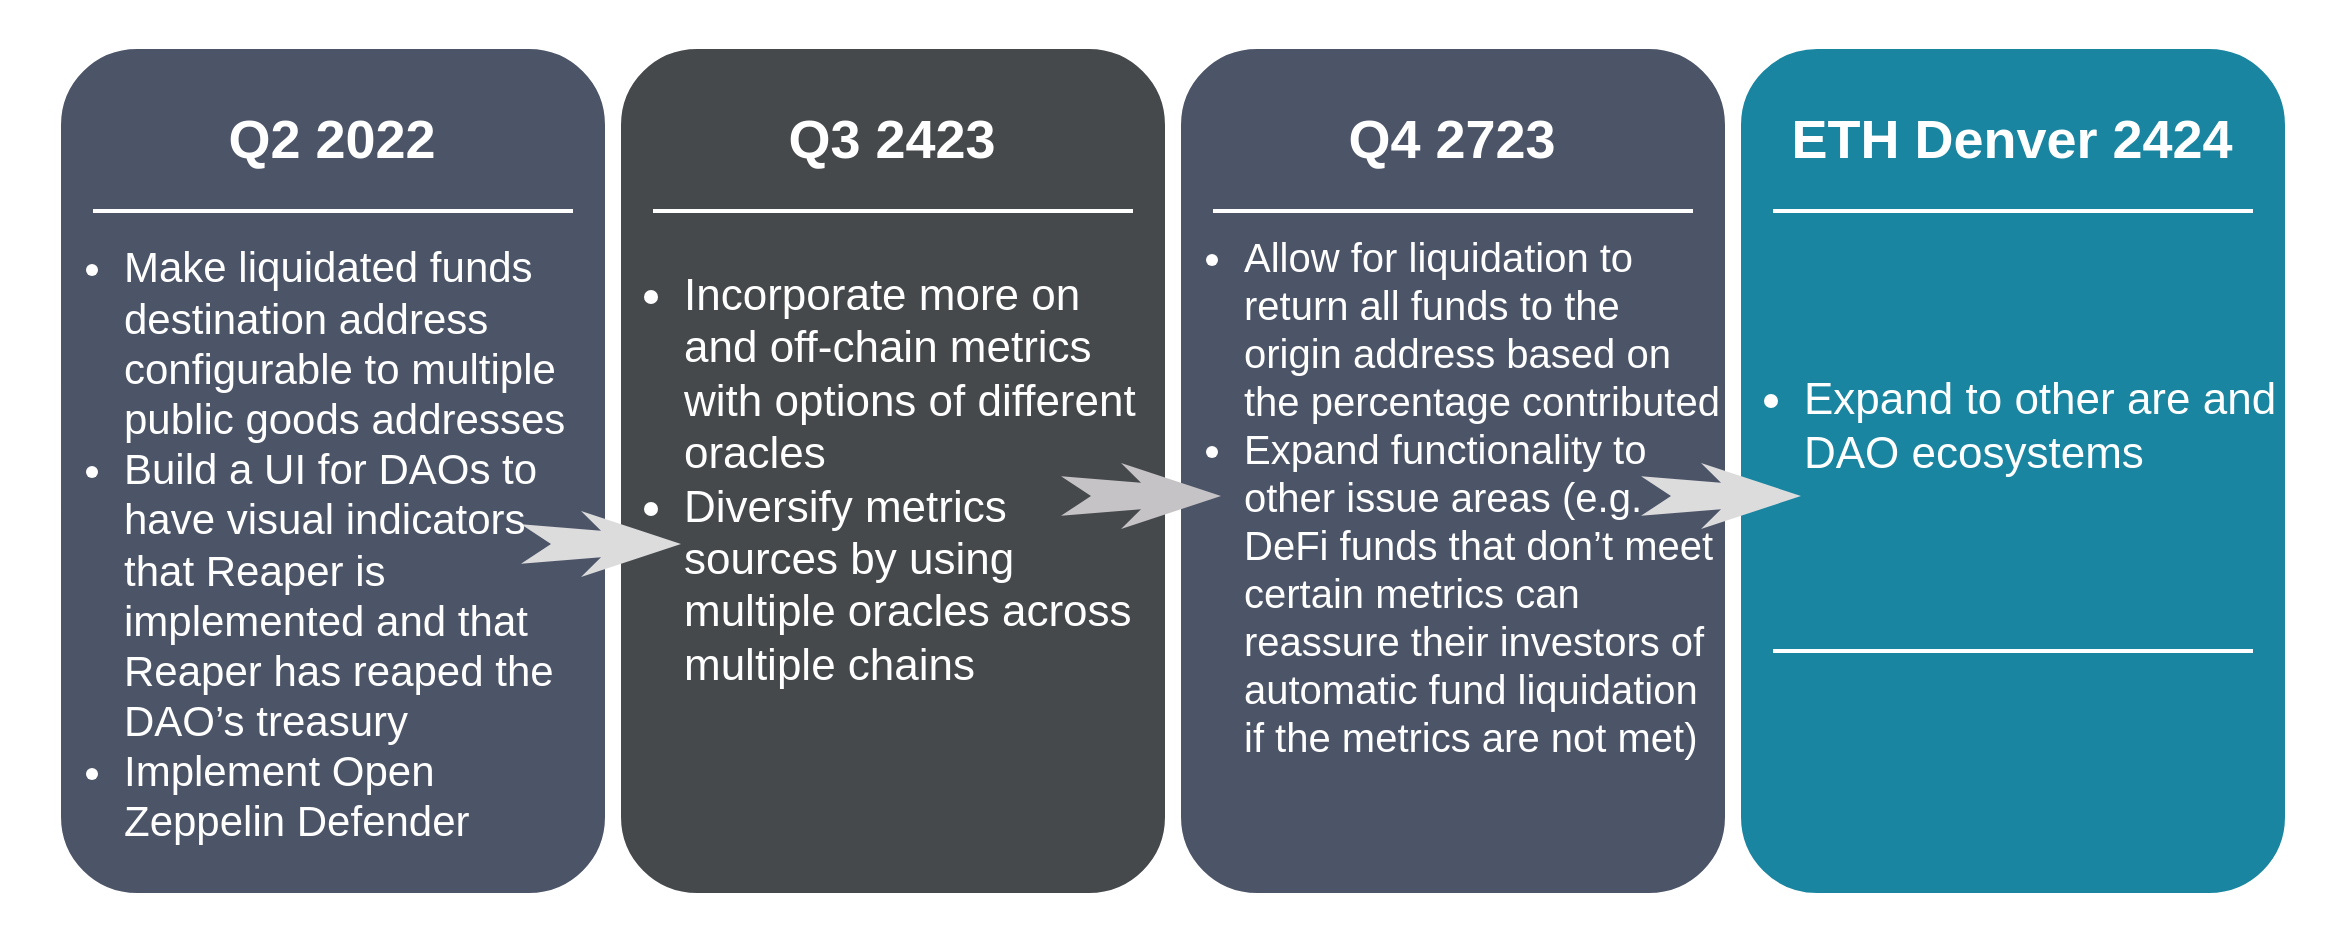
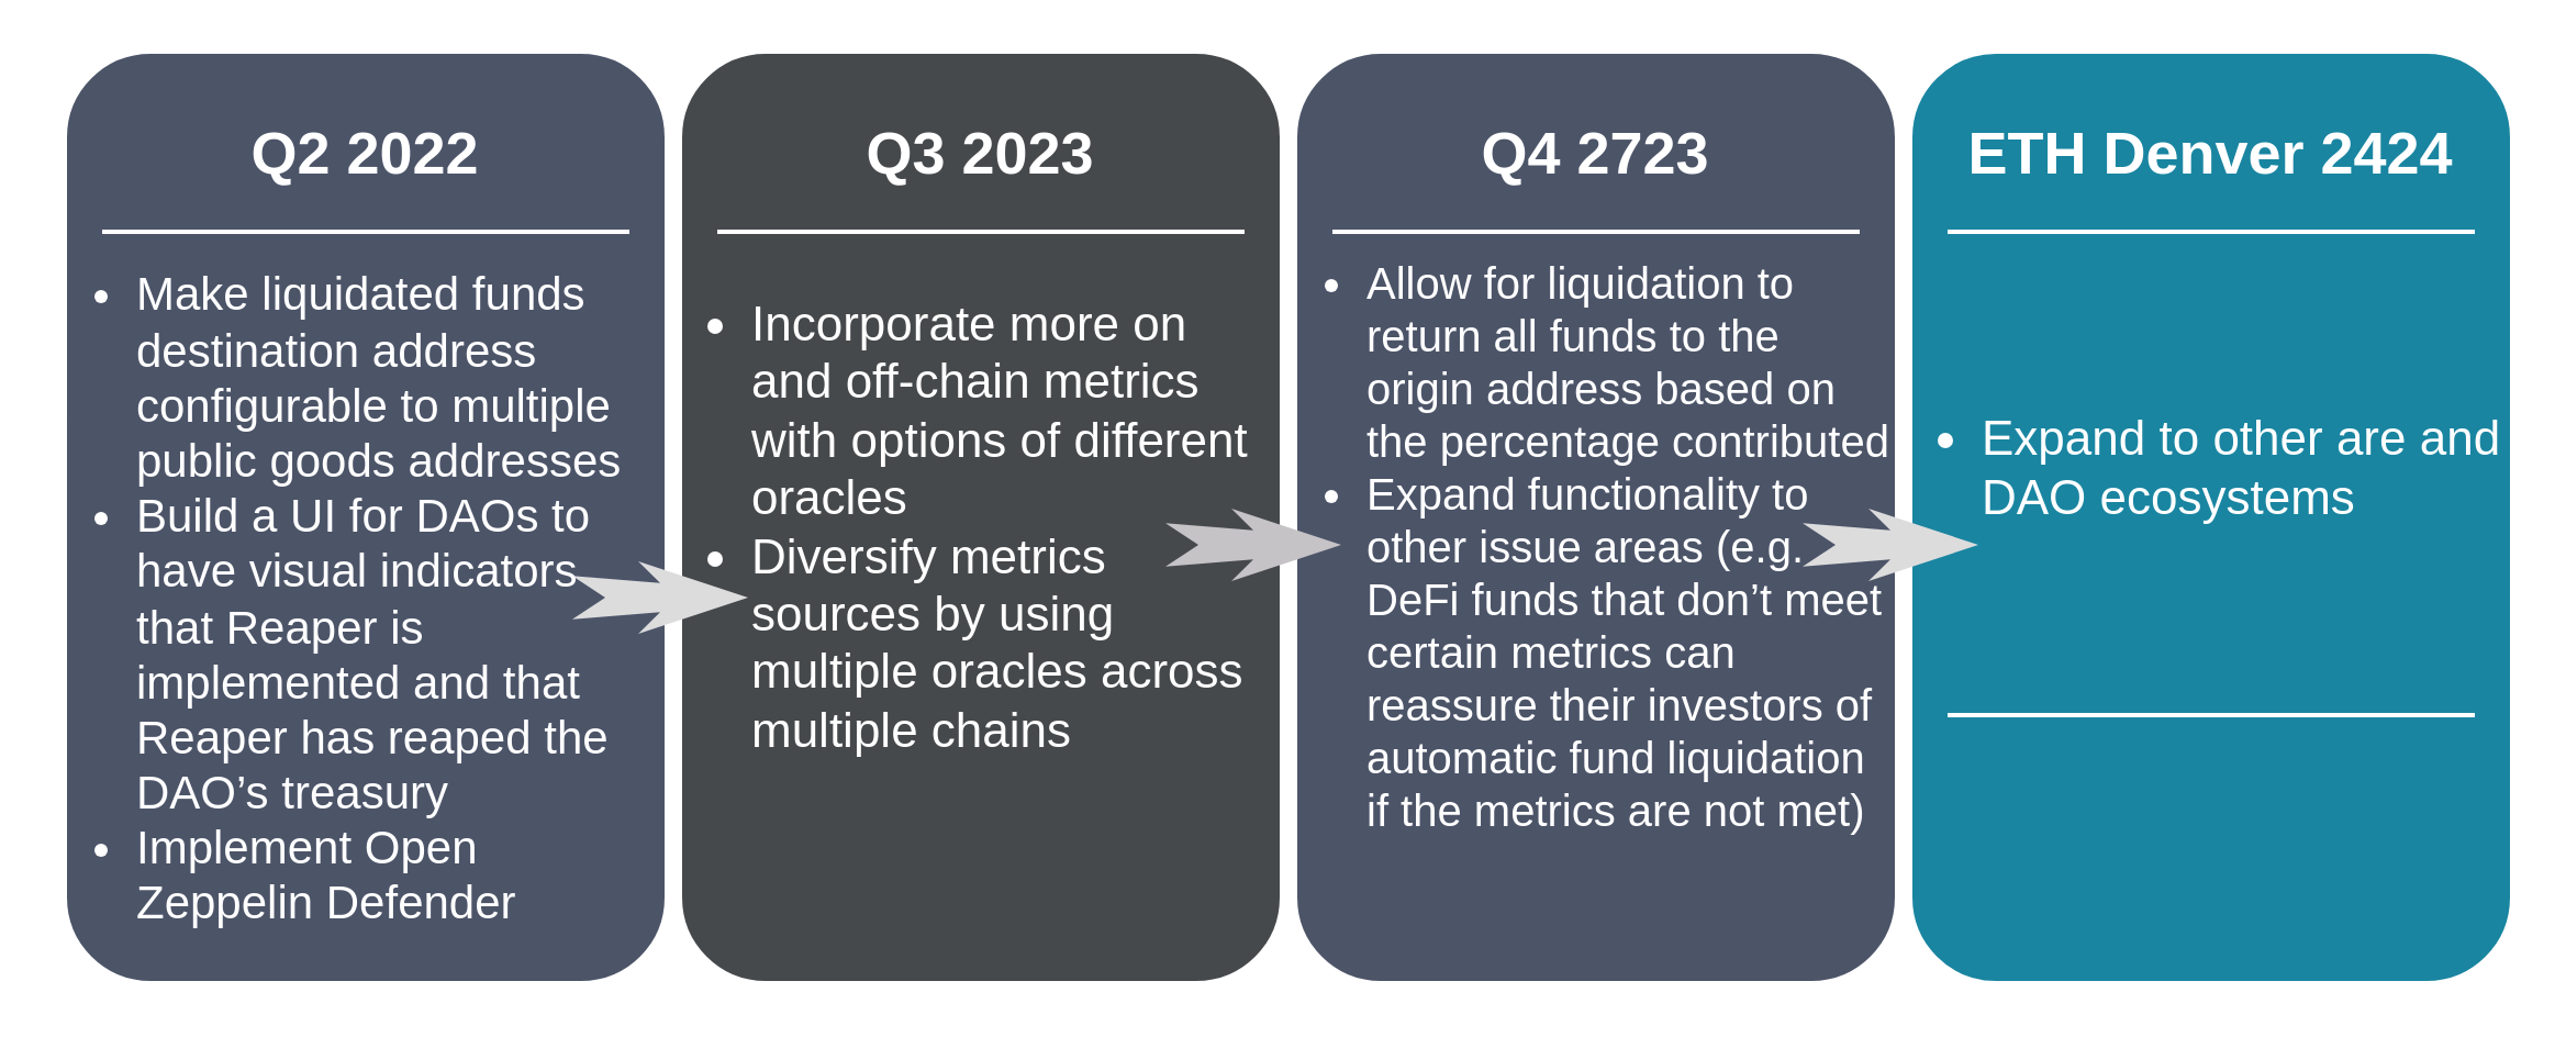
- <mxCell id="6" value="Q3 2423" style="text;html=1;strokeColor=none;fillColor=none;align=center;verticalAlign=middle;whiteSpace=wrap;rounded=0;shadow=0;fontSize=27;fontColor=#FFFFFF;fontStyle=1" vertex="1" parent="1"><mxGeometry x="306" y="40" width="280" height="60" as="geometry" /></mxCell>
+ <mxCell id="6" value="Q3 2023" style="text;html=1;strokeColor=none;fillColor=none;align=center;verticalAlign=middle;whiteSpace=wrap;rounded=0;shadow=0;fontSize=27;fontColor=#FFFFFF;fontStyle=1" vertex="1" parent="1"><mxGeometry x="306" y="40" width="280" height="60" as="geometry" /></mxCell>
